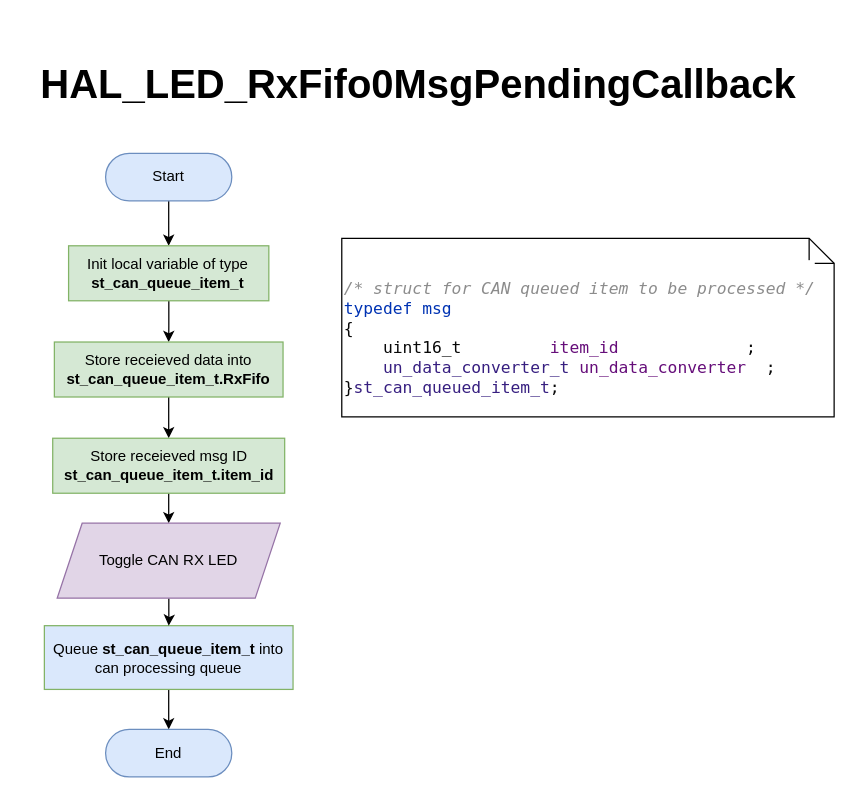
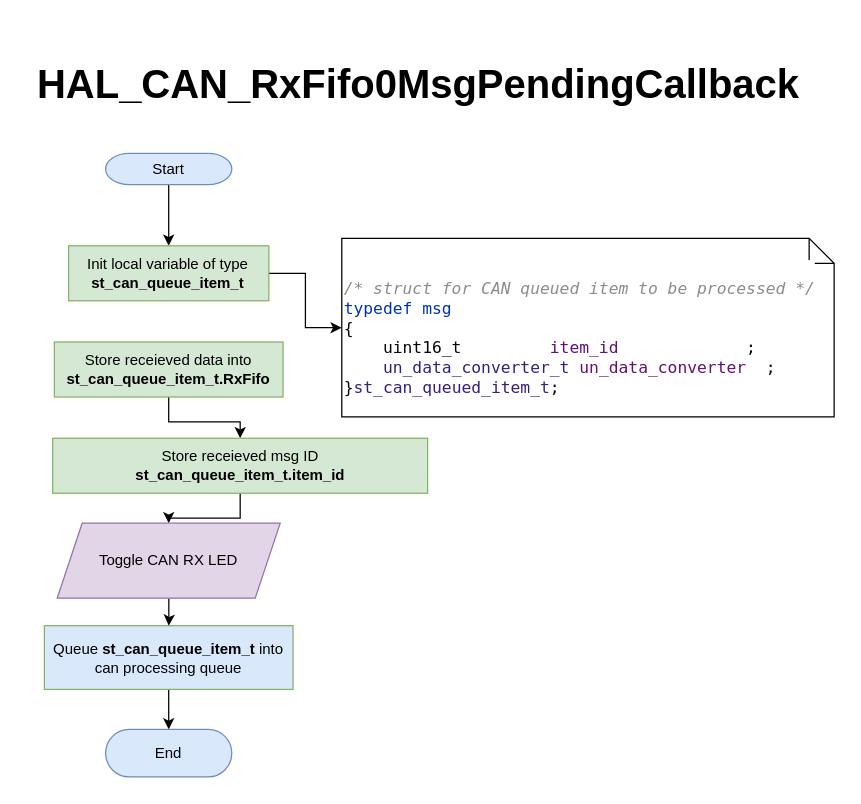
- <mxCell id="2" value="&lt;h1&gt;HAL_LED_RxFifo0MsgPendingCallback&lt;/h1&gt;" style="text;html=1;align=center;verticalAlign=middle;resizable=0;points=[];autosize=1;strokeColor=none;fillColor=none;fontSize=16;fontFamily=Helvetica;" parent="1" vertex="1"><mxGeometry x="20" y="20" width="628" height="93" as="geometry" /></mxCell>
+ <mxCell id="2" value="&lt;h1&gt;HAL_CAN_RxFifo0MsgPendingCallback&lt;/h1&gt;" style="text;html=1;align=center;verticalAlign=middle;resizable=0;points=[];autosize=1;strokeColor=none;fillColor=none;fontSize=16;fontFamily=Helvetica;" parent="1" vertex="1"><mxGeometry x="20" y="20" width="628" height="93" as="geometry" /></mxCell>
- <mxCell id="4" value="&lt;div style=&quot;&quot;&gt;Start&lt;/div&gt;" style="verticalAlign=middle;align=center;overflow=width;vsdxID=30;fillColor=#dae8fc;shape=stencil(tVLREoIgEPwaHnEQxsl3s/9gEpSJwDko7e+DsEkze2l627vdu5uFRaxyHe8FosR5sCcxqMZ3iO0Rpcp0ApQPCLEasUpaEC3Yi2lS3fOojOhsr3HDmObyMtsVcYqS29Qh5FEfklwrM5OXeUa/yjkcAwfr7TDpiyTfXvjkMR+Vw2A998qaBac5tAKHU1hq3i4oNwjRr9ofvayt/+Rk+yX/4iWA159KpXWKxJx/z0Bopfyw+g4=);strokeColor=#6c8ebf;spacingTop=-1;spacingBottom=-1;spacingLeft=-1;spacingRight=-1;points=[[0.5,1,0],[0.5,0,0],[0,0.5,0],[1,0.5,0]];labelBackgroundColor=none;rounded=1;html=1;whiteSpace=wrap;fontFamily=Helvetica;" parent="1" vertex="1"><mxGeometry x="84" y="122" width="101" height="38" as="geometry" /></mxCell>
+ <mxCell id="4" value="&lt;div style=&quot;&quot;&gt;Start&lt;/div&gt;" style="verticalAlign=middle;align=center;overflow=width;vsdxID=30;fillColor=#dae8fc;shape=stencil(tVLREoIgEPwaHnEQxsl3s/9gEpSJwDko7e+DsEkze2l627vdu5uFRaxyHe8FosR5sCcxqMZ3iO0Rpcp0ApQPCLEasUpaEC3Yi2lS3fOojOhsr3HDmObyMtsVcYqS29Qh5FEfklwrM5OXeUa/yjkcAwfr7TDpiyTfXvjkMR+Vw2A998qaBac5tAKHU1hq3i4oNwjRr9ofvayt/+Rk+yX/4iWA159KpXWKxJx/z0Bopfyw+g4=);strokeColor=#6c8ebf;spacingTop=-1;spacingBottom=-1;spacingLeft=-1;spacingRight=-1;points=[[0.5,1,0],[0.5,0,0],[0,0.5,0],[1,0.5,0]];labelBackgroundColor=none;rounded=1;html=1;whiteSpace=wrap;fontFamily=Helvetica;" parent="1" vertex="1"><mxGeometry x="84" y="122" width="101" height="25" as="geometry" /></mxCell>
- <mxCell id="5" style="edgeStyle=orthogonalEdgeStyle;rounded=0;orthogonalLoop=1;jettySize=auto;html=1;entryX=0.5;entryY=0;entryDx=0;entryDy=0;" parent="1" source="6" target="8" edge="1"><mxGeometry relative="1" as="geometry" /></mxCell>
+ <mxCell id="5" style="edgeStyle=orthogonalEdgeStyle;rounded=0;orthogonalLoop=1;jettySize=auto;html=1;" parent="1" source="6" target="16" edge="1"><mxGeometry relative="1" as="geometry" /></mxCell>
- <mxCell id="10" value="Store receieved msg ID&lt;br&gt;&lt;b&gt;st_can_queue_item_t.item_id&lt;/b&gt;" style="rounded=0;whiteSpace=wrap;html=1;fontSize=12;fillColor=#d5e8d4;strokeColor=#82b366;fontFamily=Helvetica;" parent="1" vertex="1"><mxGeometry x="41.69" y="350" width="185.62" height="44" as="geometry" /></mxCell>
+ <mxCell id="10" value="Store receieved msg ID&lt;br&gt;&lt;b&gt;st_can_queue_item_t.item_id&lt;/b&gt;" style="rounded=0;whiteSpace=wrap;html=1;fontSize=12;fillColor=#d5e8d4;strokeColor=#82b366;fontFamily=Helvetica;" parent="1" vertex="1"><mxGeometry x="41.69" y="350" width="300" height="44" as="geometry" /></mxCell>
